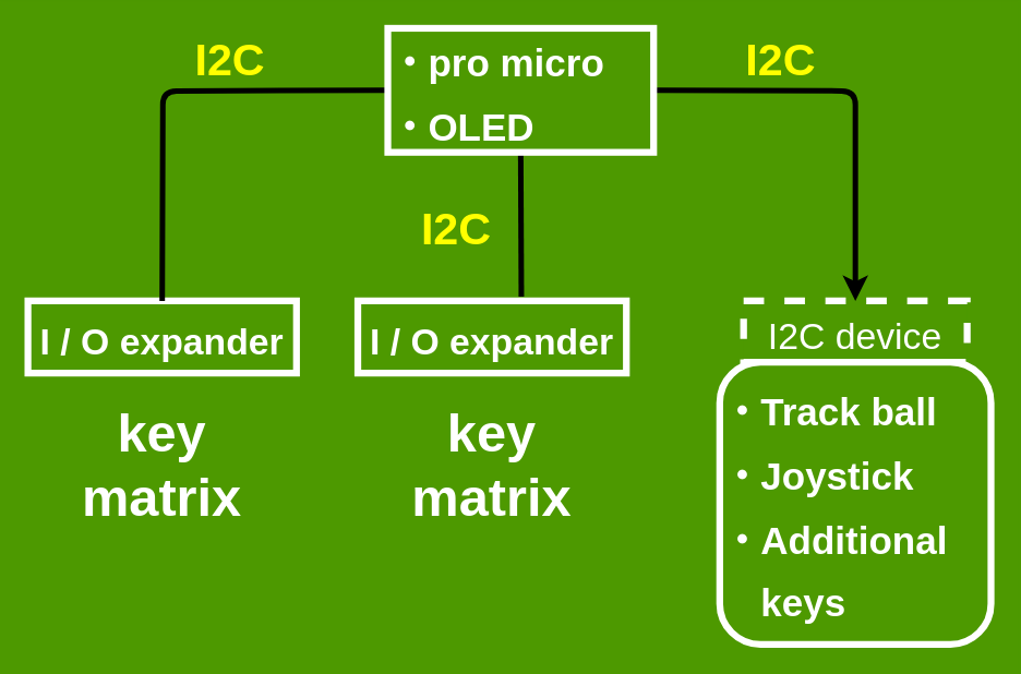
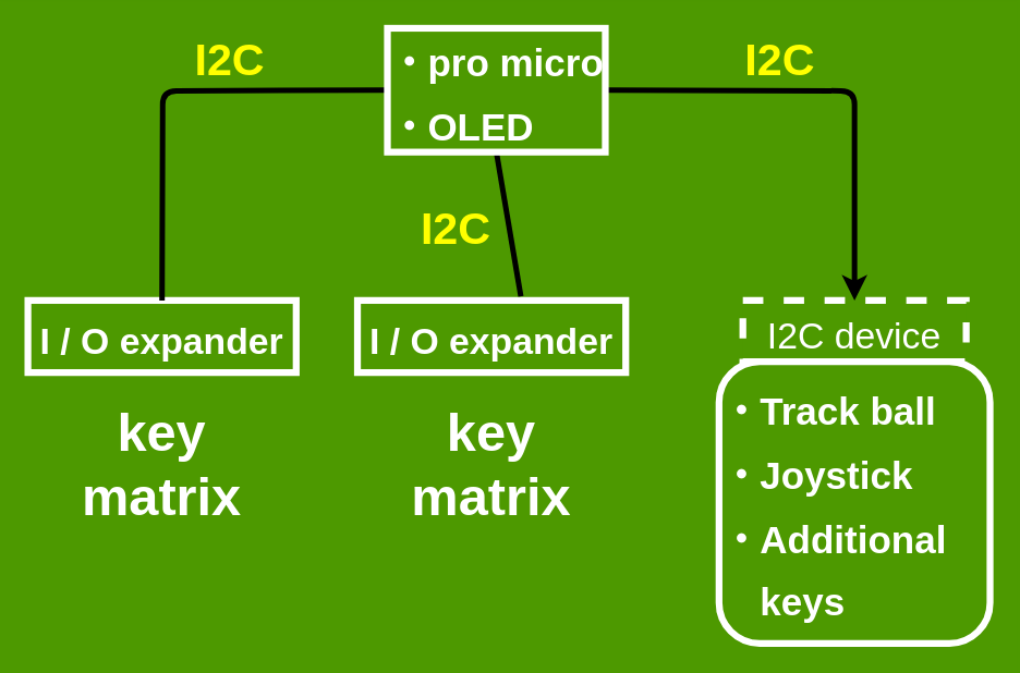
- <mxCell id="13" value="&lt;b&gt;&lt;font color=&quot;#ffffff&quot;&gt;&lt;span style=&quot;font-size: 28px&quot;&gt;・pro micro&lt;/span&gt;&lt;br&gt;&lt;span style=&quot;font-size: 28px&quot;&gt;・OLED&lt;/span&gt;&lt;/font&gt;&lt;/b&gt;" style="rounded=0;whiteSpace=wrap;html=1;strokeColor=#FFFFFF;strokeWidth=5;fillColor=#4D9900;fontSize=39;align=left;" vertex="1" parent="1"><mxGeometry x="284" y="20" width="195" height="91" as="geometry" /></mxCell>
+ <mxCell id="13" value="&lt;b&gt;&lt;font color=&quot;#ffffff&quot;&gt;&lt;span style=&quot;font-size: 28px&quot;&gt;・pro micro&lt;/span&gt;&lt;br&gt;&lt;span style=&quot;font-size: 28px&quot;&gt;・OLED&lt;/span&gt;&lt;/font&gt;&lt;/b&gt;" style="rounded=0;whiteSpace=wrap;html=1;strokeColor=#FFFFFF;strokeWidth=5;fillColor=#4D9900;fontSize=39;align=left;" vertex="1" parent="1"><mxGeometry x="284" y="20" width="160" height="91" as="geometry" /></mxCell>
